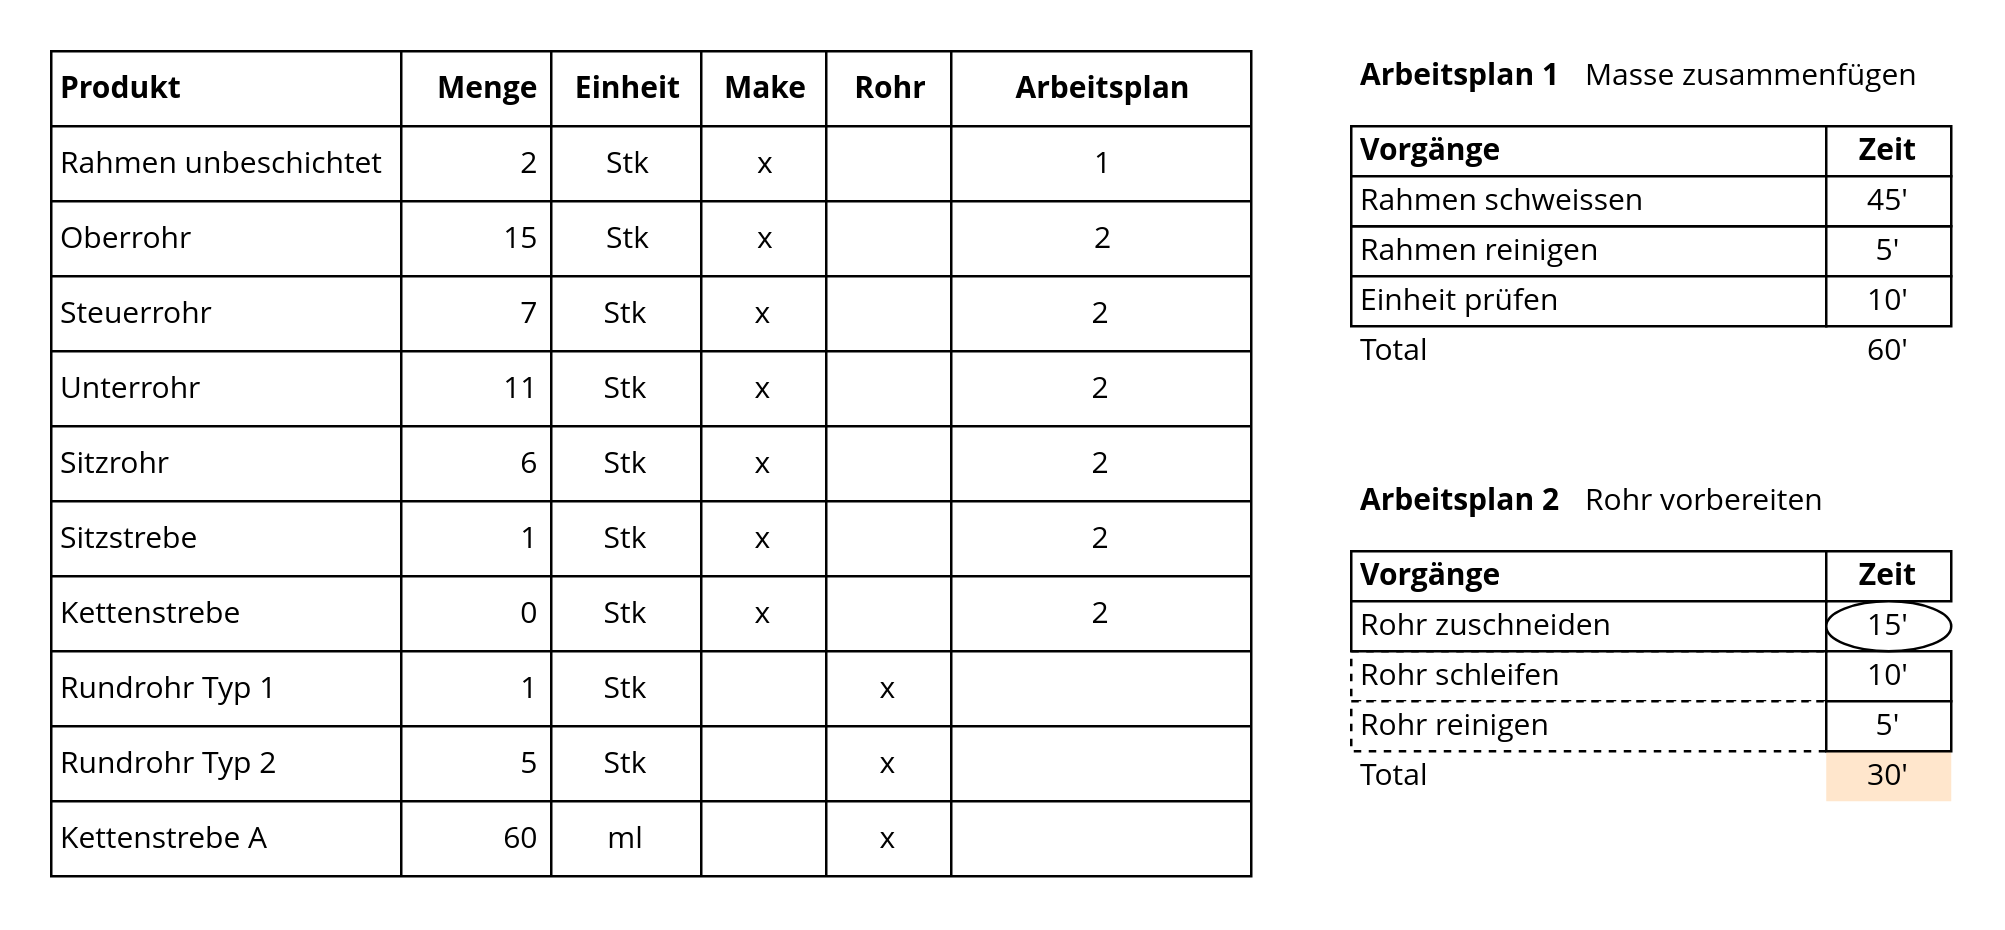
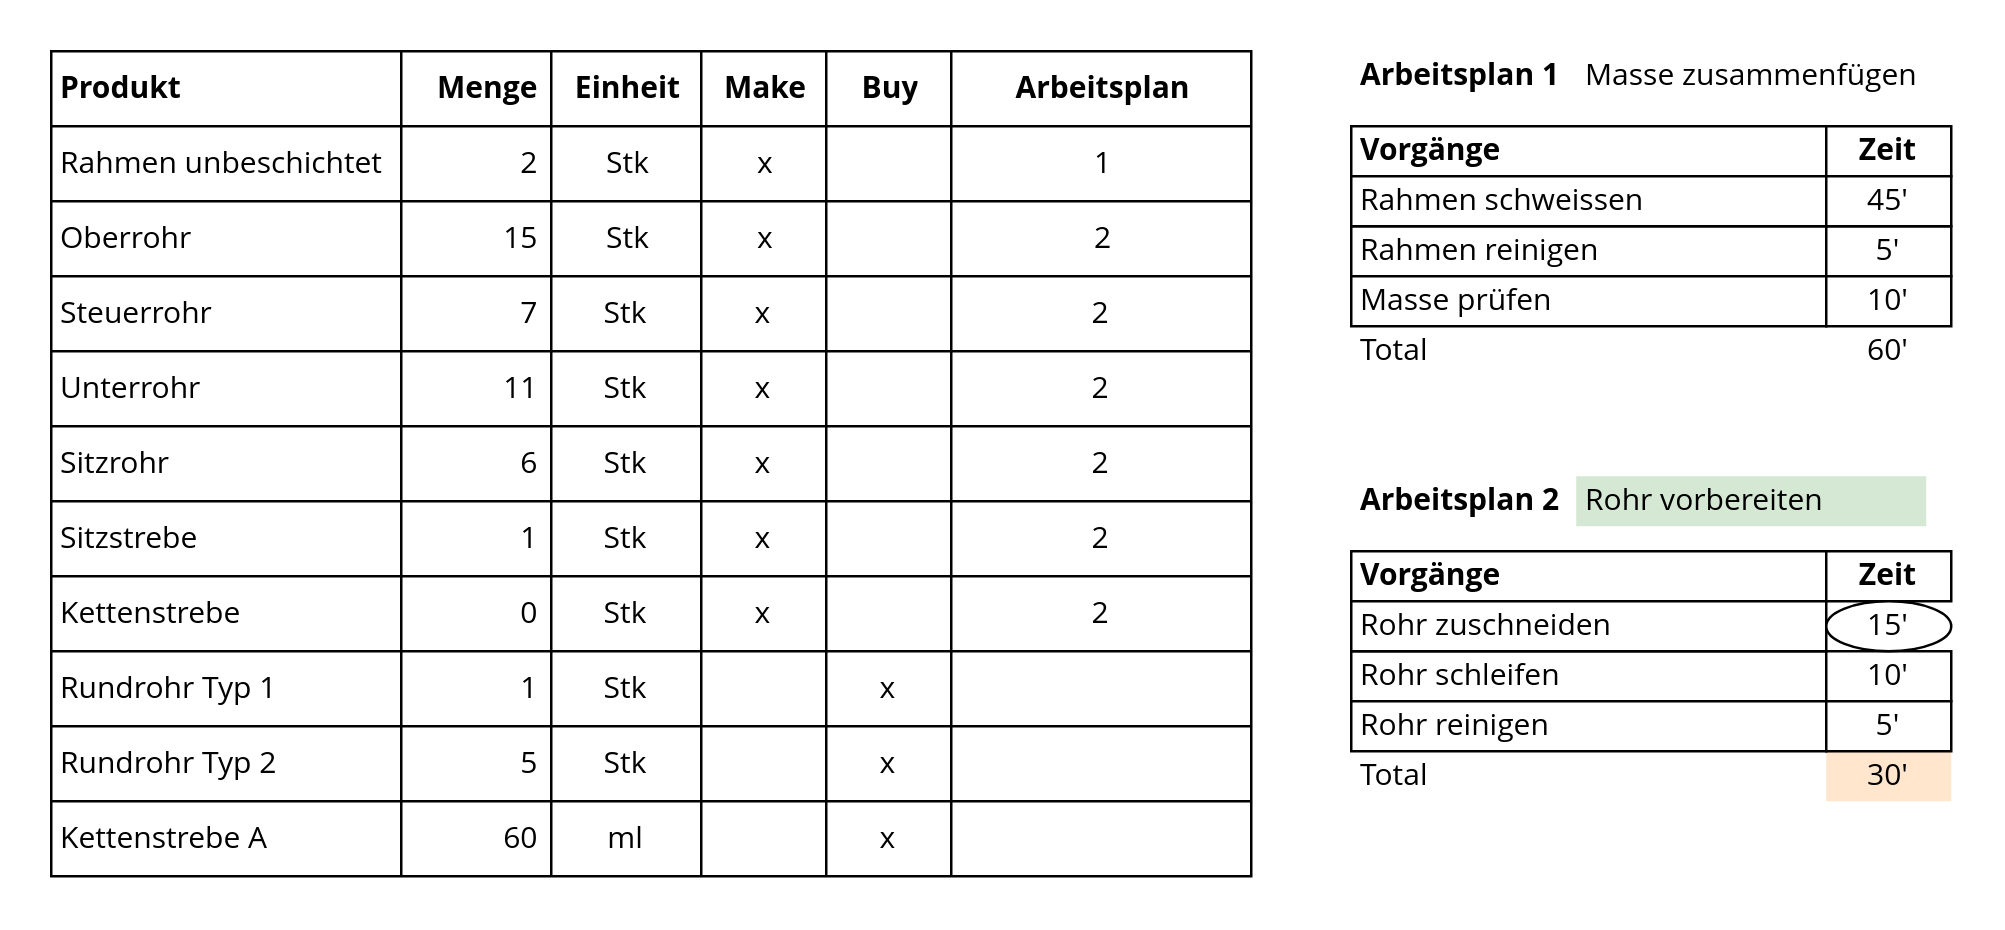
- <mxCell id="32" value="Rohr" style="shape=partialRectangle;html=1;whiteSpace=wrap;connectable=0;fillColor=none;top=0;left=0;bottom=0;right=0;overflow=hidden;fontFamily=Open Sans;spacingLeft=2;align=center;fontStyle=1" parent="27" vertex="1"><mxGeometry x="310" width="50" height="30" as="geometry" /></mxCell>
+ <mxCell id="32" value="Buy" style="shape=partialRectangle;html=1;whiteSpace=wrap;connectable=0;fillColor=none;top=0;left=0;bottom=0;right=0;overflow=hidden;fontFamily=Open Sans;spacingLeft=2;align=center;fontStyle=1" parent="27" vertex="1"><mxGeometry x="310" width="50" height="30" as="geometry" /></mxCell>
- <mxCell id="10" value="Einheit prüfen" style="rounded=0;whiteSpace=wrap;html=1;strokeColor=#000000;fontFamily=Open Sans;fontSize=12;align=left;spacingLeft=2;" parent="1" vertex="1"><mxGeometry x="540" y="110" width="190" height="20" as="geometry" /></mxCell>
+ <mxCell id="10" value="Masse prüfen" style="rounded=0;whiteSpace=wrap;html=1;strokeColor=#000000;fontFamily=Open Sans;fontSize=12;align=left;spacingLeft=2;" parent="1" vertex="1"><mxGeometry x="540" y="110" width="190" height="20" as="geometry" /></mxCell>
- <mxCell id="25" value="Rohr vorbereiten" style="rounded=0;whiteSpace=wrap;html=1;fontFamily=Open Sans;fontSize=12;align=left;strokeColor=none;fontStyle=0;spacingLeft=2;" parent="1" vertex="1"><mxGeometry x="630" y="190" width="140" height="20" as="geometry" /></mxCell>
+ <mxCell id="25" value="Rohr vorbereiten" style="rounded=0;whiteSpace=wrap;html=1;fontFamily=Open Sans;fontSize=12;align=left;strokeColor=none;fontStyle=0;spacingLeft=2;fillColor=#d5e8d4;" parent="1" vertex="1"><mxGeometry x="630" y="190" width="140" height="20" as="geometry" /></mxCell>
- <mxCell id="19" value="Rohr schleifen" style="rounded=0;whiteSpace=wrap;html=1;strokeColor=#000000;fontFamily=Open Sans;fontSize=12;align=left;spacingLeft=2;dashed=1;" parent="1" vertex="1"><mxGeometry x="540" y="260" width="190" height="20" as="geometry" /></mxCell>
+ <mxCell id="19" value="Rohr schleifen" style="rounded=0;whiteSpace=wrap;html=1;strokeColor=#000000;fontFamily=Open Sans;fontSize=12;align=left;spacingLeft=2;" parent="1" vertex="1"><mxGeometry x="540" y="260" width="190" height="20" as="geometry" /></mxCell>
- <mxCell id="20" value="Rohr reinigen" style="rounded=0;whiteSpace=wrap;html=1;strokeColor=#000000;fontFamily=Open Sans;fontSize=12;align=left;spacingLeft=2;dashed=1;" parent="1" vertex="1"><mxGeometry x="540" y="280" width="190" height="20" as="geometry" /></mxCell>
+ <mxCell id="20" value="Rohr reinigen" style="rounded=0;whiteSpace=wrap;html=1;strokeColor=#000000;fontFamily=Open Sans;fontSize=12;align=left;spacingLeft=2;" parent="1" vertex="1"><mxGeometry x="540" y="280" width="190" height="20" as="geometry" /></mxCell>
